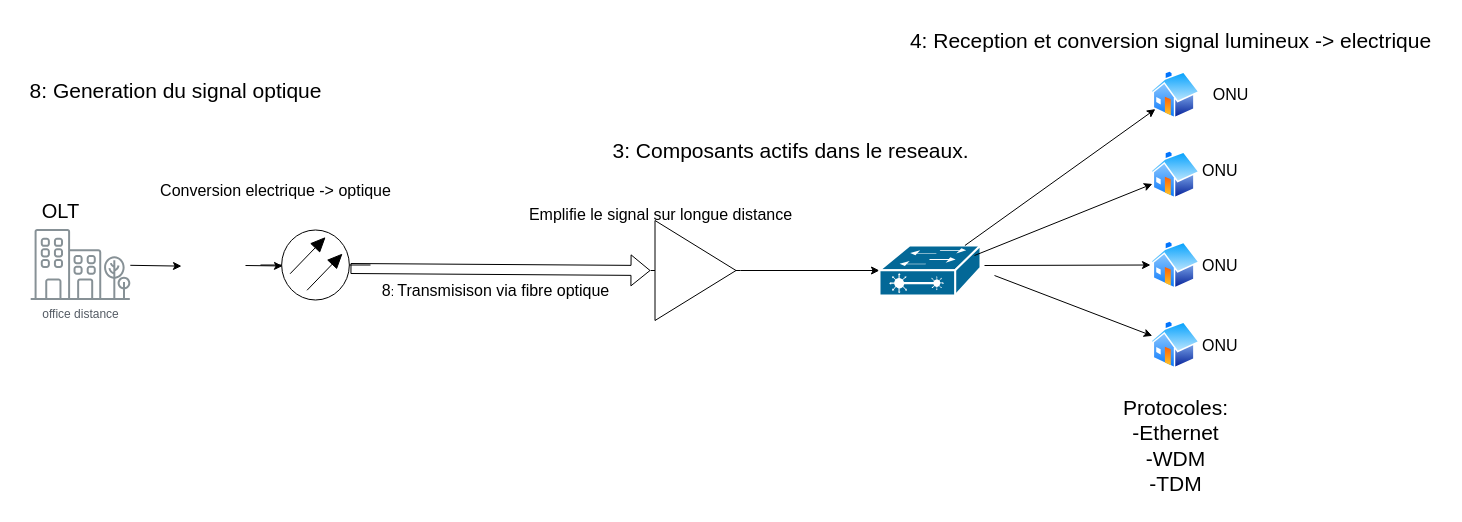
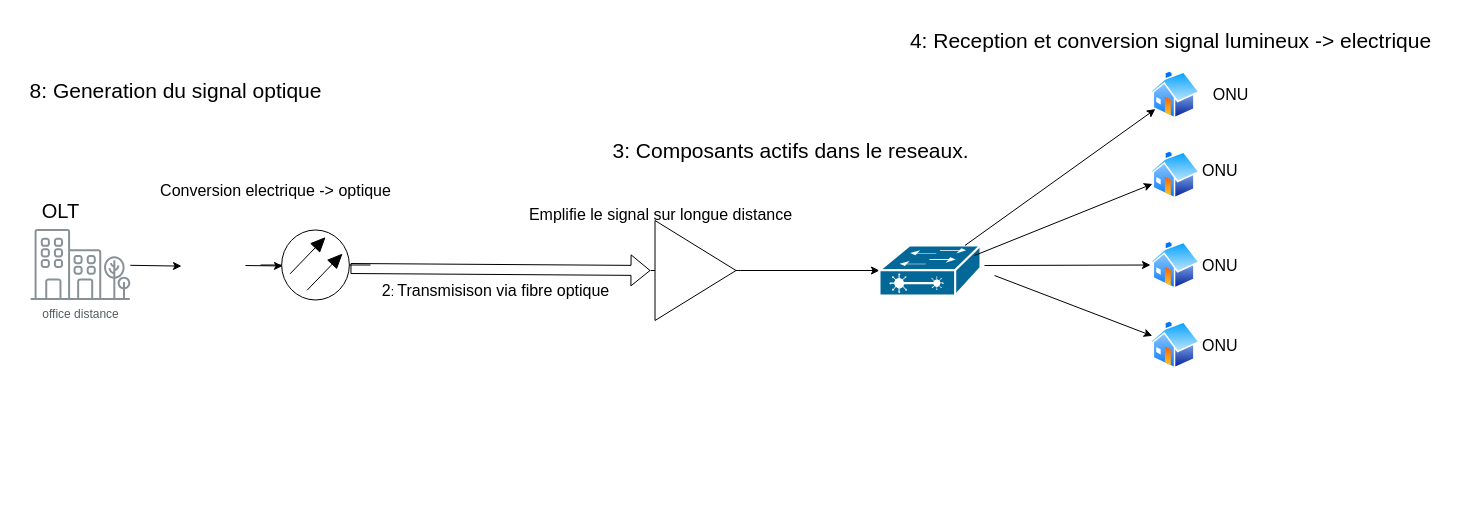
- <mxCell id="11" value="&lt;font style=&quot;font-size: 16px;&quot;&gt;8&lt;/font&gt;: &lt;font style=&quot;font-size: 16px;&quot;&gt;Transmisison via fibre optique&lt;/font&gt;" style="text;html=1;align=center;verticalAlign=middle;resizable=0;points=[];autosize=1;strokeColor=none;fillColor=none;" parent="1" vertex="1"><mxGeometry x="370" y="274.5" width="250" height="30" as="geometry" /></mxCell>
+ <mxCell id="11" value="&lt;font style=&quot;font-size: 16px;&quot;&gt;2&lt;/font&gt;: &lt;font style=&quot;font-size: 16px;&quot;&gt;Transmisison via fibre optique&lt;/font&gt;" style="text;html=1;align=center;verticalAlign=middle;resizable=0;points=[];autosize=1;strokeColor=none;fillColor=none;" parent="1" vertex="1"><mxGeometry x="370" y="274.5" width="250" height="30" as="geometry" /></mxCell>
- <mxCell id="30" value="&lt;div&gt;&lt;font style=&quot;font-size: 21px;&quot;&gt;Protocoles:&lt;/font&gt;&lt;/div&gt;&lt;div&gt;&lt;font style=&quot;font-size: 21px;&quot;&gt;-Ethernet&lt;/font&gt;&lt;/div&gt;&lt;div&gt;&lt;font style=&quot;font-size: 21px;&quot;&gt;-WDM&lt;/font&gt;&lt;/div&gt;&lt;div&gt;&lt;font style=&quot;font-size: 21px;&quot;&gt;-TDM&lt;/font&gt;&lt;/div&gt;" style="text;html=1;align=center;verticalAlign=middle;resizable=0;points=[];autosize=1;strokeColor=none;fillColor=none;" vertex="1" parent="1"><mxGeometry x="1110" y="390" width="130" height="110" as="geometry" /></mxCell>
